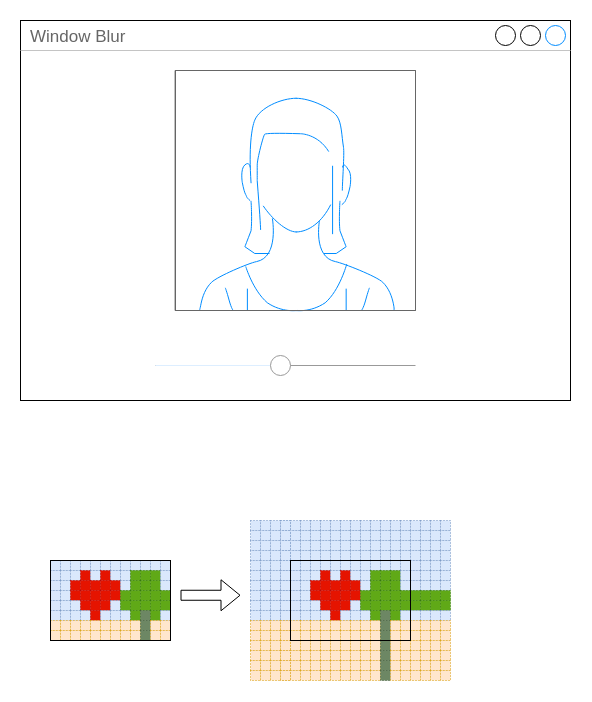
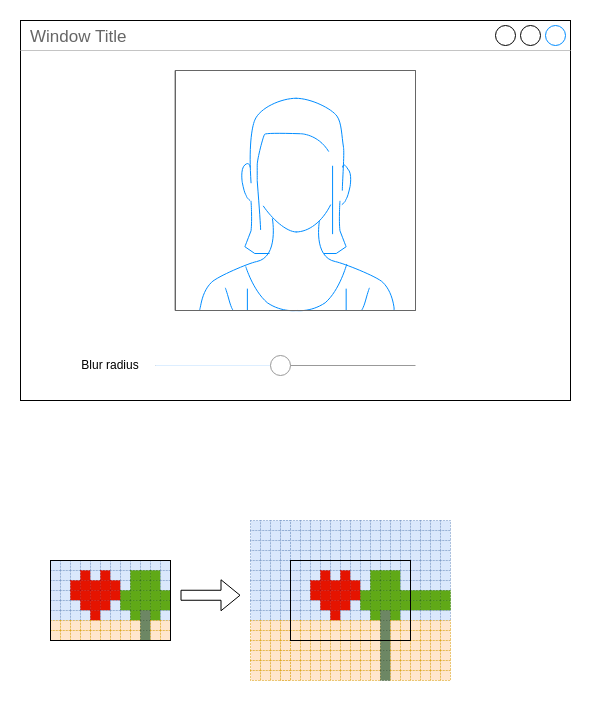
- <mxCell id="86" value="Window Blur" style="strokeWidth=1;shadow=0;dashed=0;align=center;html=1;shape=mxgraph.mockup.containers.window;align=left;verticalAlign=top;spacingLeft=8;strokeColor2=#008cff;strokeColor3=#c4c4c4;fontColor=#666666;mainText=;fontSize=17;labelBackgroundColor=none;whiteSpace=wrap;" vertex="1" parent="1"><mxGeometry x="20" y="20" width="550" height="380" as="geometry" /></mxCell>
+ <mxCell id="86" value="Window Title" style="strokeWidth=1;shadow=0;dashed=0;align=center;html=1;shape=mxgraph.mockup.containers.window;align=left;verticalAlign=top;spacingLeft=8;strokeColor2=#008cff;strokeColor3=#c4c4c4;fontColor=#666666;mainText=;fontSize=17;labelBackgroundColor=none;whiteSpace=wrap;" vertex="1" parent="1"><mxGeometry x="20" y="20" width="550" height="380" as="geometry" /></mxCell>
+ <mxCell id="89" value="Blur radius" style="text;html=1;align=center;verticalAlign=middle;whiteSpace=wrap;rounded=0;" vertex="1" parent="1"><mxGeometry x="80" y="350" width="60" height="30" as="geometry" /></mxCell>
